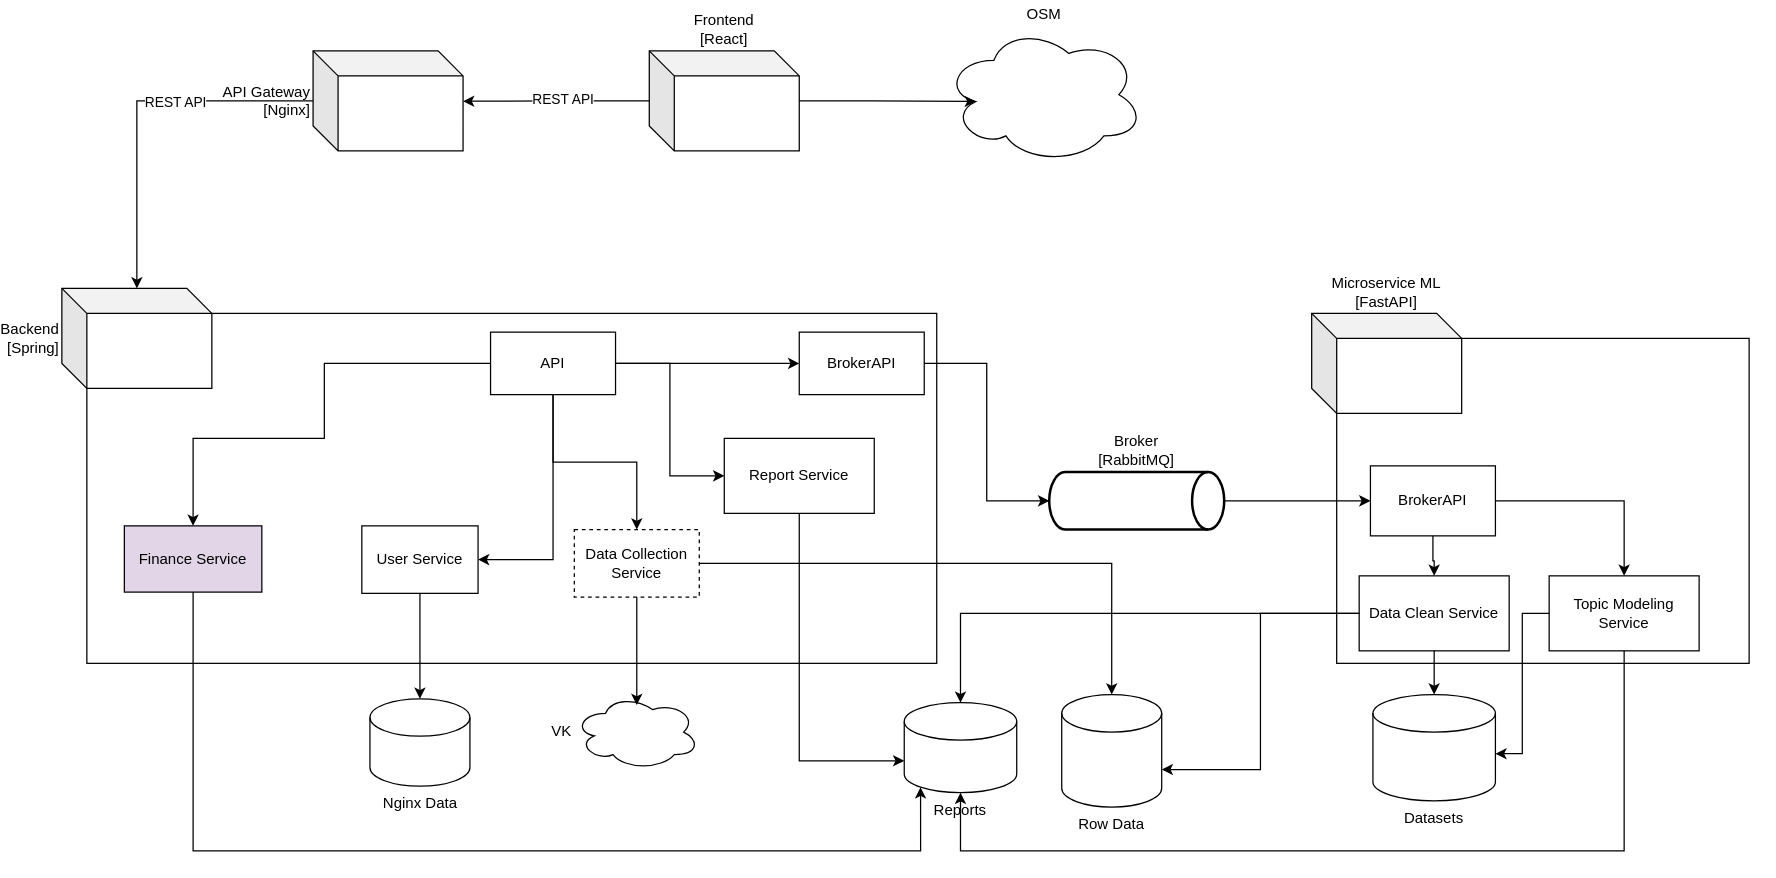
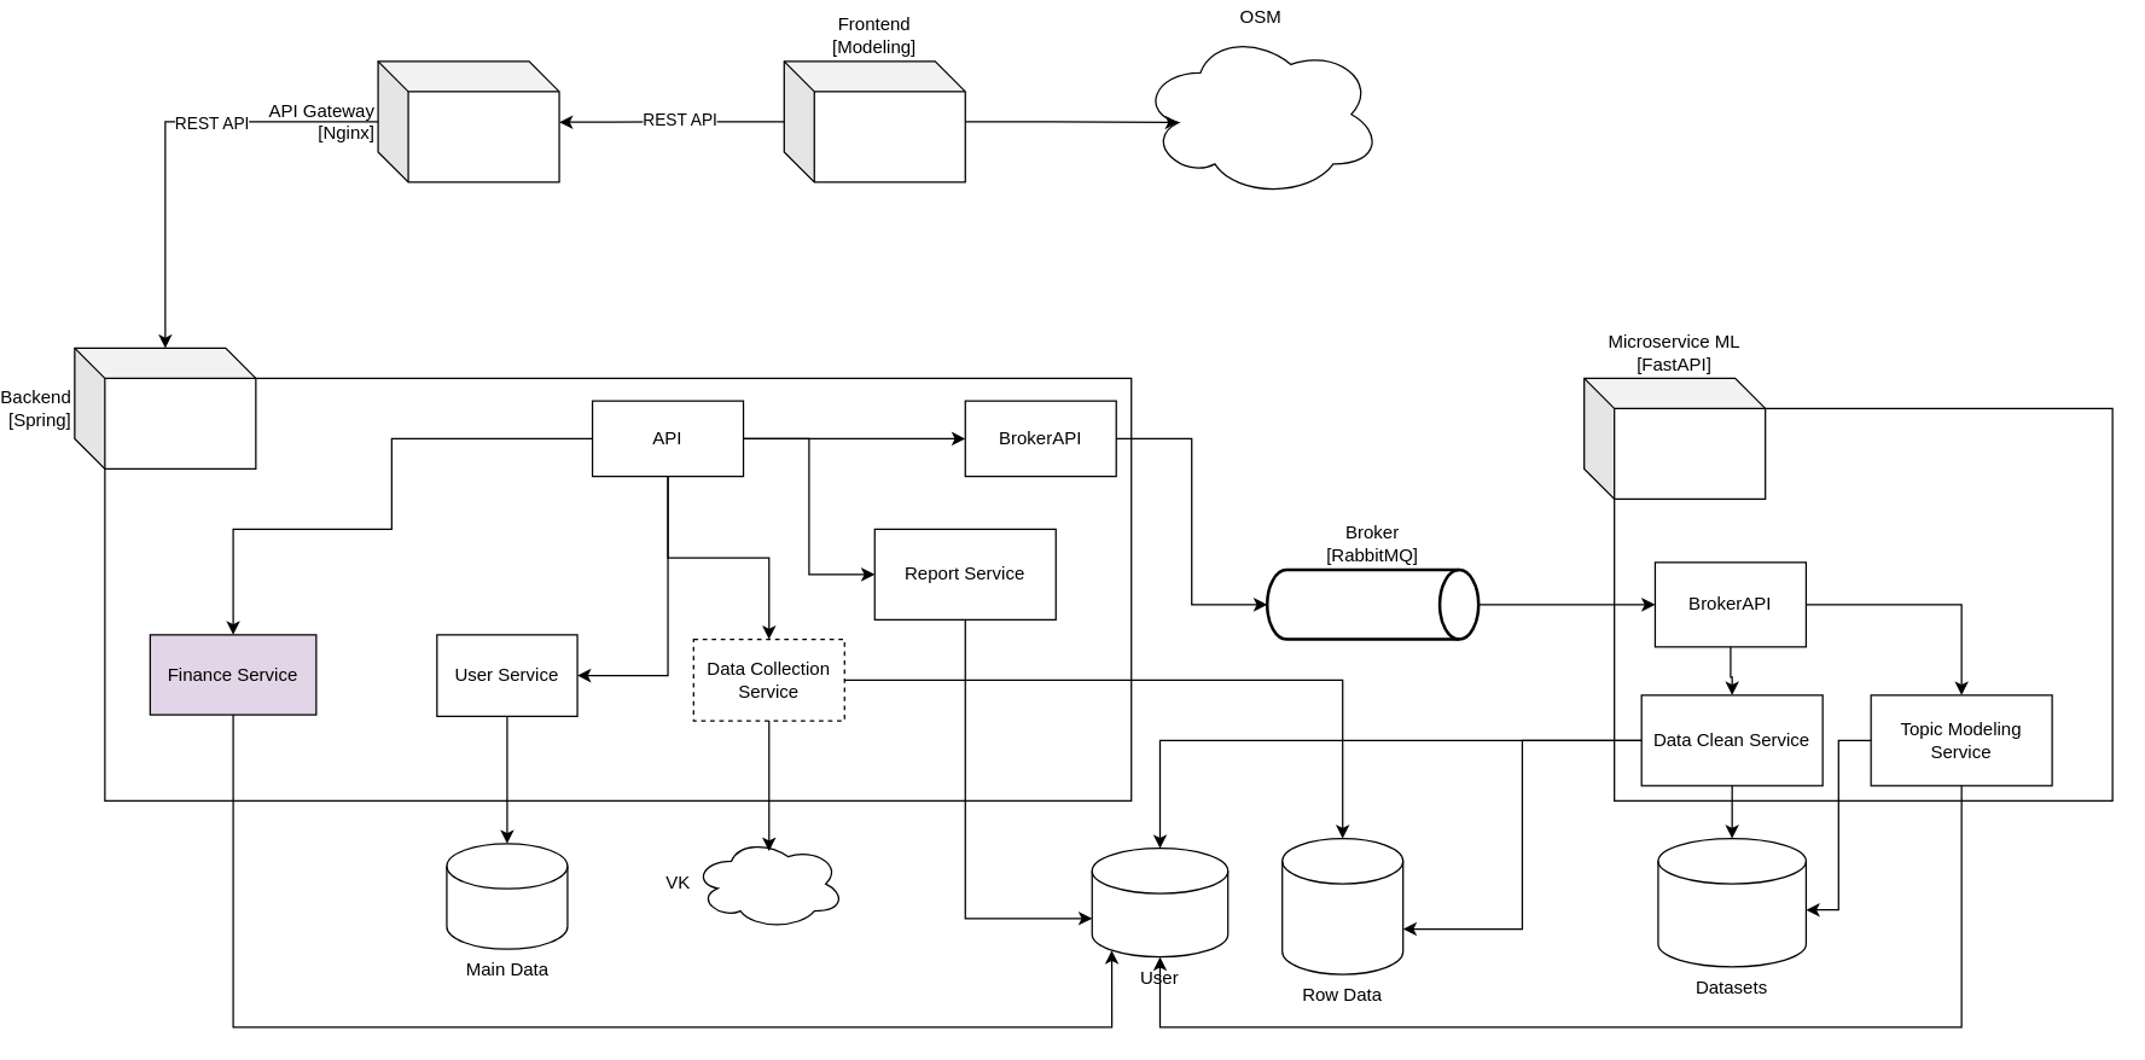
- <mxCell id="12" value="&lt;div&gt;Frontend&lt;/div&gt;&lt;div&gt;[React]&lt;/div&gt;" style="shape=cube;whiteSpace=wrap;html=1;boundedLbl=1;backgroundOutline=1;darkOpacity=0.05;darkOpacity2=0.1;labelPosition=center;verticalLabelPosition=top;align=center;verticalAlign=bottom;" parent="11" vertex="1"><mxGeometry width="120" height="80" as="geometry" /></mxCell>
+ <mxCell id="12" value="&lt;div&gt;Frontend&lt;/div&gt;&lt;div&gt;[Modeling]&lt;/div&gt;" style="shape=cube;whiteSpace=wrap;html=1;boundedLbl=1;backgroundOutline=1;darkOpacity=0.05;darkOpacity2=0.1;labelPosition=center;verticalLabelPosition=top;align=center;verticalAlign=bottom;" parent="11" vertex="1"><mxGeometry width="120" height="80" as="geometry" /></mxCell>
- <mxCell id="58" value="Nginx Data" style="shape=cylinder3;whiteSpace=wrap;html=1;boundedLbl=1;backgroundOutline=1;size=15;labelPosition=center;verticalLabelPosition=bottom;align=center;verticalAlign=top;" parent="57" vertex="1"><mxGeometry width="80" height="70" as="geometry" /></mxCell>
+ <mxCell id="58" value="Main Data" style="shape=cylinder3;whiteSpace=wrap;html=1;boundedLbl=1;backgroundOutline=1;size=15;labelPosition=center;verticalLabelPosition=bottom;align=center;verticalAlign=top;" parent="57" vertex="1"><mxGeometry width="80" height="70" as="geometry" /></mxCell>
- <mxCell id="49" value="Reports" style="shape=cylinder3;whiteSpace=wrap;html=1;boundedLbl=1;backgroundOutline=1;size=15;labelPosition=center;verticalLabelPosition=bottom;align=center;verticalAlign=top;" vertex="1" parent="1"><mxGeometry x="694" y="561.5" width="90" height="72" as="geometry" /></mxCell>
+ <mxCell id="49" value="User" style="shape=cylinder3;whiteSpace=wrap;html=1;boundedLbl=1;backgroundOutline=1;size=15;labelPosition=center;verticalLabelPosition=bottom;align=center;verticalAlign=top;" vertex="1" parent="1"><mxGeometry x="694" y="561.5" width="90" height="72" as="geometry" /></mxCell>
